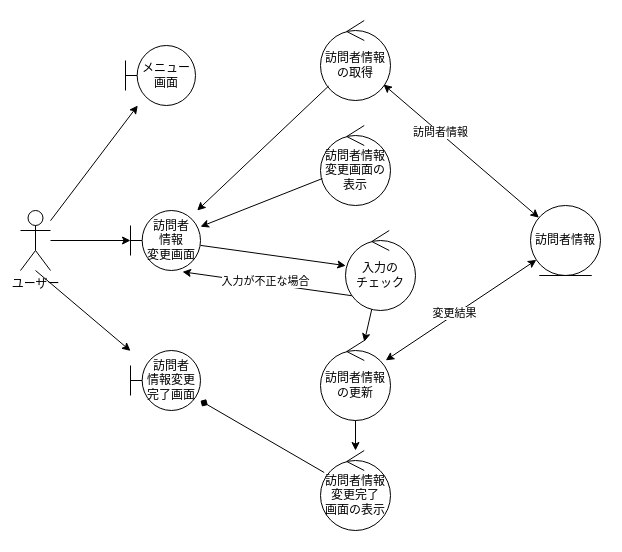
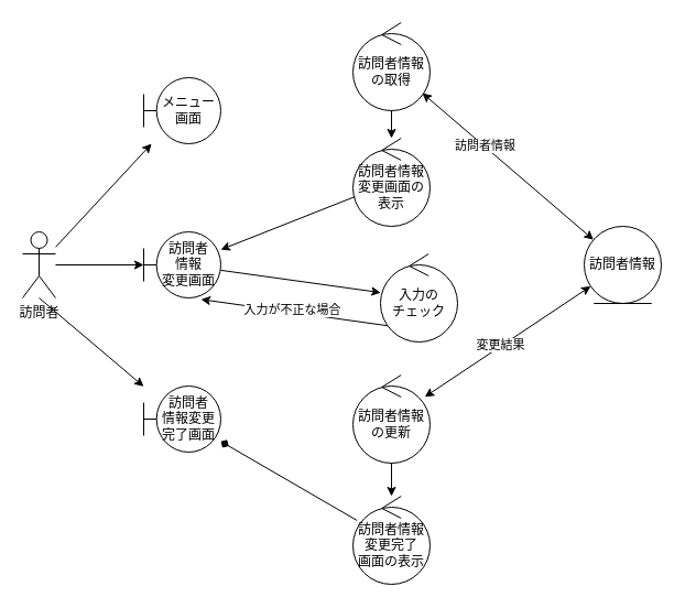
- <mxCell id="3" value="メニュー&lt;br&gt;画面" style="shape=umlBoundary;whiteSpace=wrap;html=1;" vertex="1" parent="1"><mxGeometry x="125" y="45" width="70" height="60" as="geometry" /></mxCell>
+ <mxCell id="3" value="メニュー&lt;br&gt;画面" style="shape=umlBoundary;whiteSpace=wrap;html=1;" vertex="1" parent="1"><mxGeometry x="130" y="70" width="70" height="60" as="geometry" /></mxCell>
- <mxCell id="10" value="" style="endArrow=classic;html=1;rounded=0;" edge="1" parent="1" source="4" target="11"><mxGeometry width="50" height="50" relative="1" as="geometry"><mxPoint x="300" y="140" as="sourcePoint" /><mxPoint x="350" y="90" as="targetPoint" /></mxGeometry></mxCell>
+ <mxCell id="10" value="" style="endArrow=classic;html=1;rounded=0;" edge="1" parent="1" source="4" target="9"><mxGeometry width="50" height="50" relative="1" as="geometry"><mxPoint x="300" y="140" as="sourcePoint" /><mxPoint x="350" y="90" as="targetPoint" /></mxGeometry></mxCell>
- <mxCell id="2" value="ユーザー" style="shape=umlActor;verticalLabelPosition=bottom;verticalAlign=top;html=1;" vertex="1" parent="1"><mxGeometry x="20" y="210" width="30" height="60" as="geometry" /></mxCell>
+ <mxCell id="2" value="訪問者" style="shape=umlActor;verticalLabelPosition=bottom;verticalAlign=top;html=1;" vertex="1" parent="1"><mxGeometry x="20" y="210" width="30" height="60" as="geometry" /></mxCell>
- <mxCell id="26" value="" style="endArrow=classic;html=1;rounded=0;" edge="1" parent="1" source="25" target="14"><mxGeometry width="50" height="50" relative="1" as="geometry"><mxPoint x="260" y="250" as="sourcePoint" /><mxPoint x="380" y="269" as="targetPoint" /></mxGeometry></mxCell>
